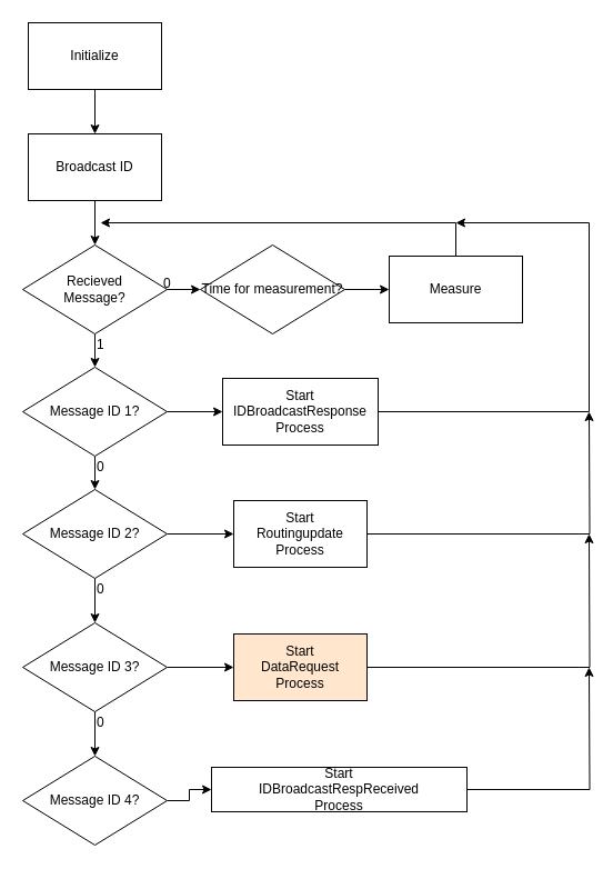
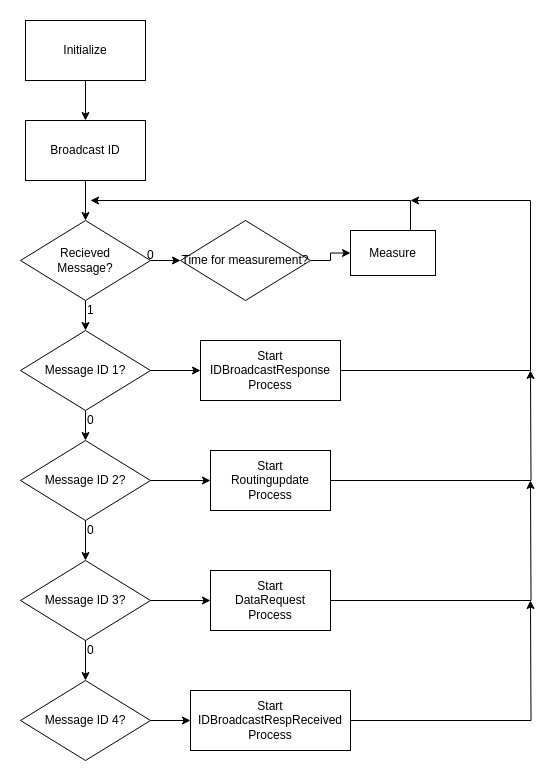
- <mxCell id="30" value="Measure" style="rounded=0;whiteSpace=wrap;html=1;" vertex="1" parent="1"><mxGeometry x="350" y="230" width="120" height="60" as="geometry" /></mxCell>
+ <mxCell id="30" value="Measure" style="rounded=0;whiteSpace=wrap;html=1;" vertex="1" parent="1"><mxGeometry x="350" y="230" width="85" height="45" as="geometry" /></mxCell>
- <mxCell id="34" value="&lt;div&gt;Start&lt;/div&gt;&lt;div&gt;DataRequest&lt;/div&gt;&lt;div&gt;Process&lt;br&gt;&lt;/div&gt;" style="rounded=0;whiteSpace=wrap;html=1;fillColor=#ffe6cc;" vertex="1" parent="1"><mxGeometry x="210" y="570" width="120" height="60" as="geometry" /></mxCell>
+ <mxCell id="34" value="&lt;div&gt;Start&lt;/div&gt;&lt;div&gt;DataRequest&lt;/div&gt;&lt;div&gt;Process&lt;br&gt;&lt;/div&gt;" style="rounded=0;whiteSpace=wrap;html=1;" vertex="1" parent="1"><mxGeometry x="210" y="570" width="120" height="60" as="geometry" /></mxCell>
- <mxCell id="36" value="&lt;div&gt;Start&lt;/div&gt;&lt;div&gt;IDBroadcastRespReceived&lt;/div&gt;&lt;div&gt;Process&lt;br&gt;&lt;/div&gt;" style="rounded=0;whiteSpace=wrap;html=1;" vertex="1" parent="1"><mxGeometry x="190" y="690" width="230" height="40" as="geometry" /></mxCell>
+ <mxCell id="36" value="&lt;div&gt;Start&lt;/div&gt;&lt;div&gt;IDBroadcastRespReceived&lt;/div&gt;&lt;div&gt;Process&lt;br&gt;&lt;/div&gt;" style="rounded=0;whiteSpace=wrap;html=1;" vertex="1" parent="1"><mxGeometry x="190" y="690" width="160" height="60" as="geometry" /></mxCell>
